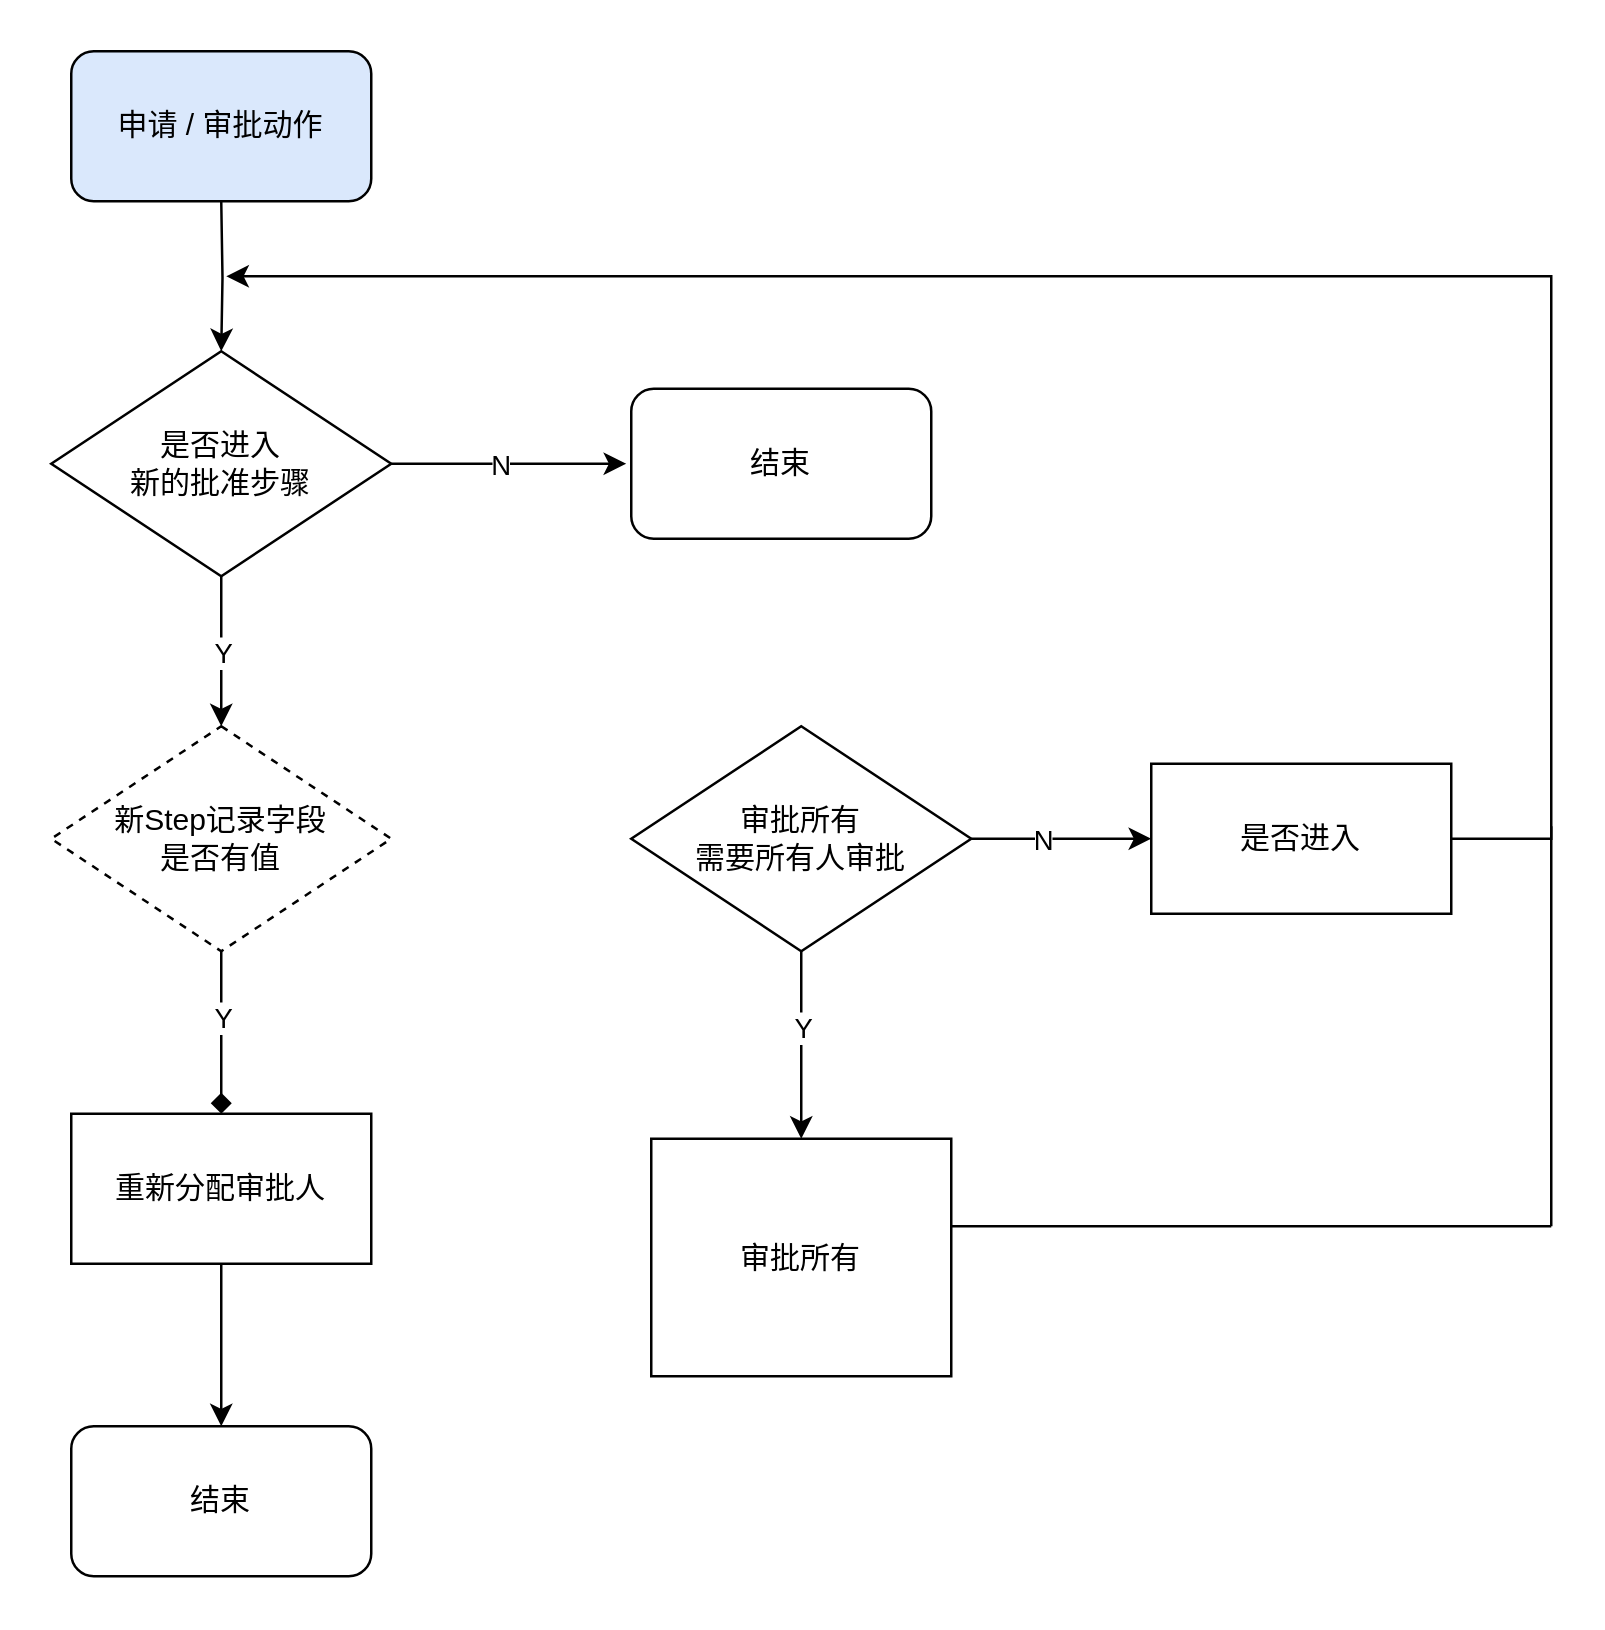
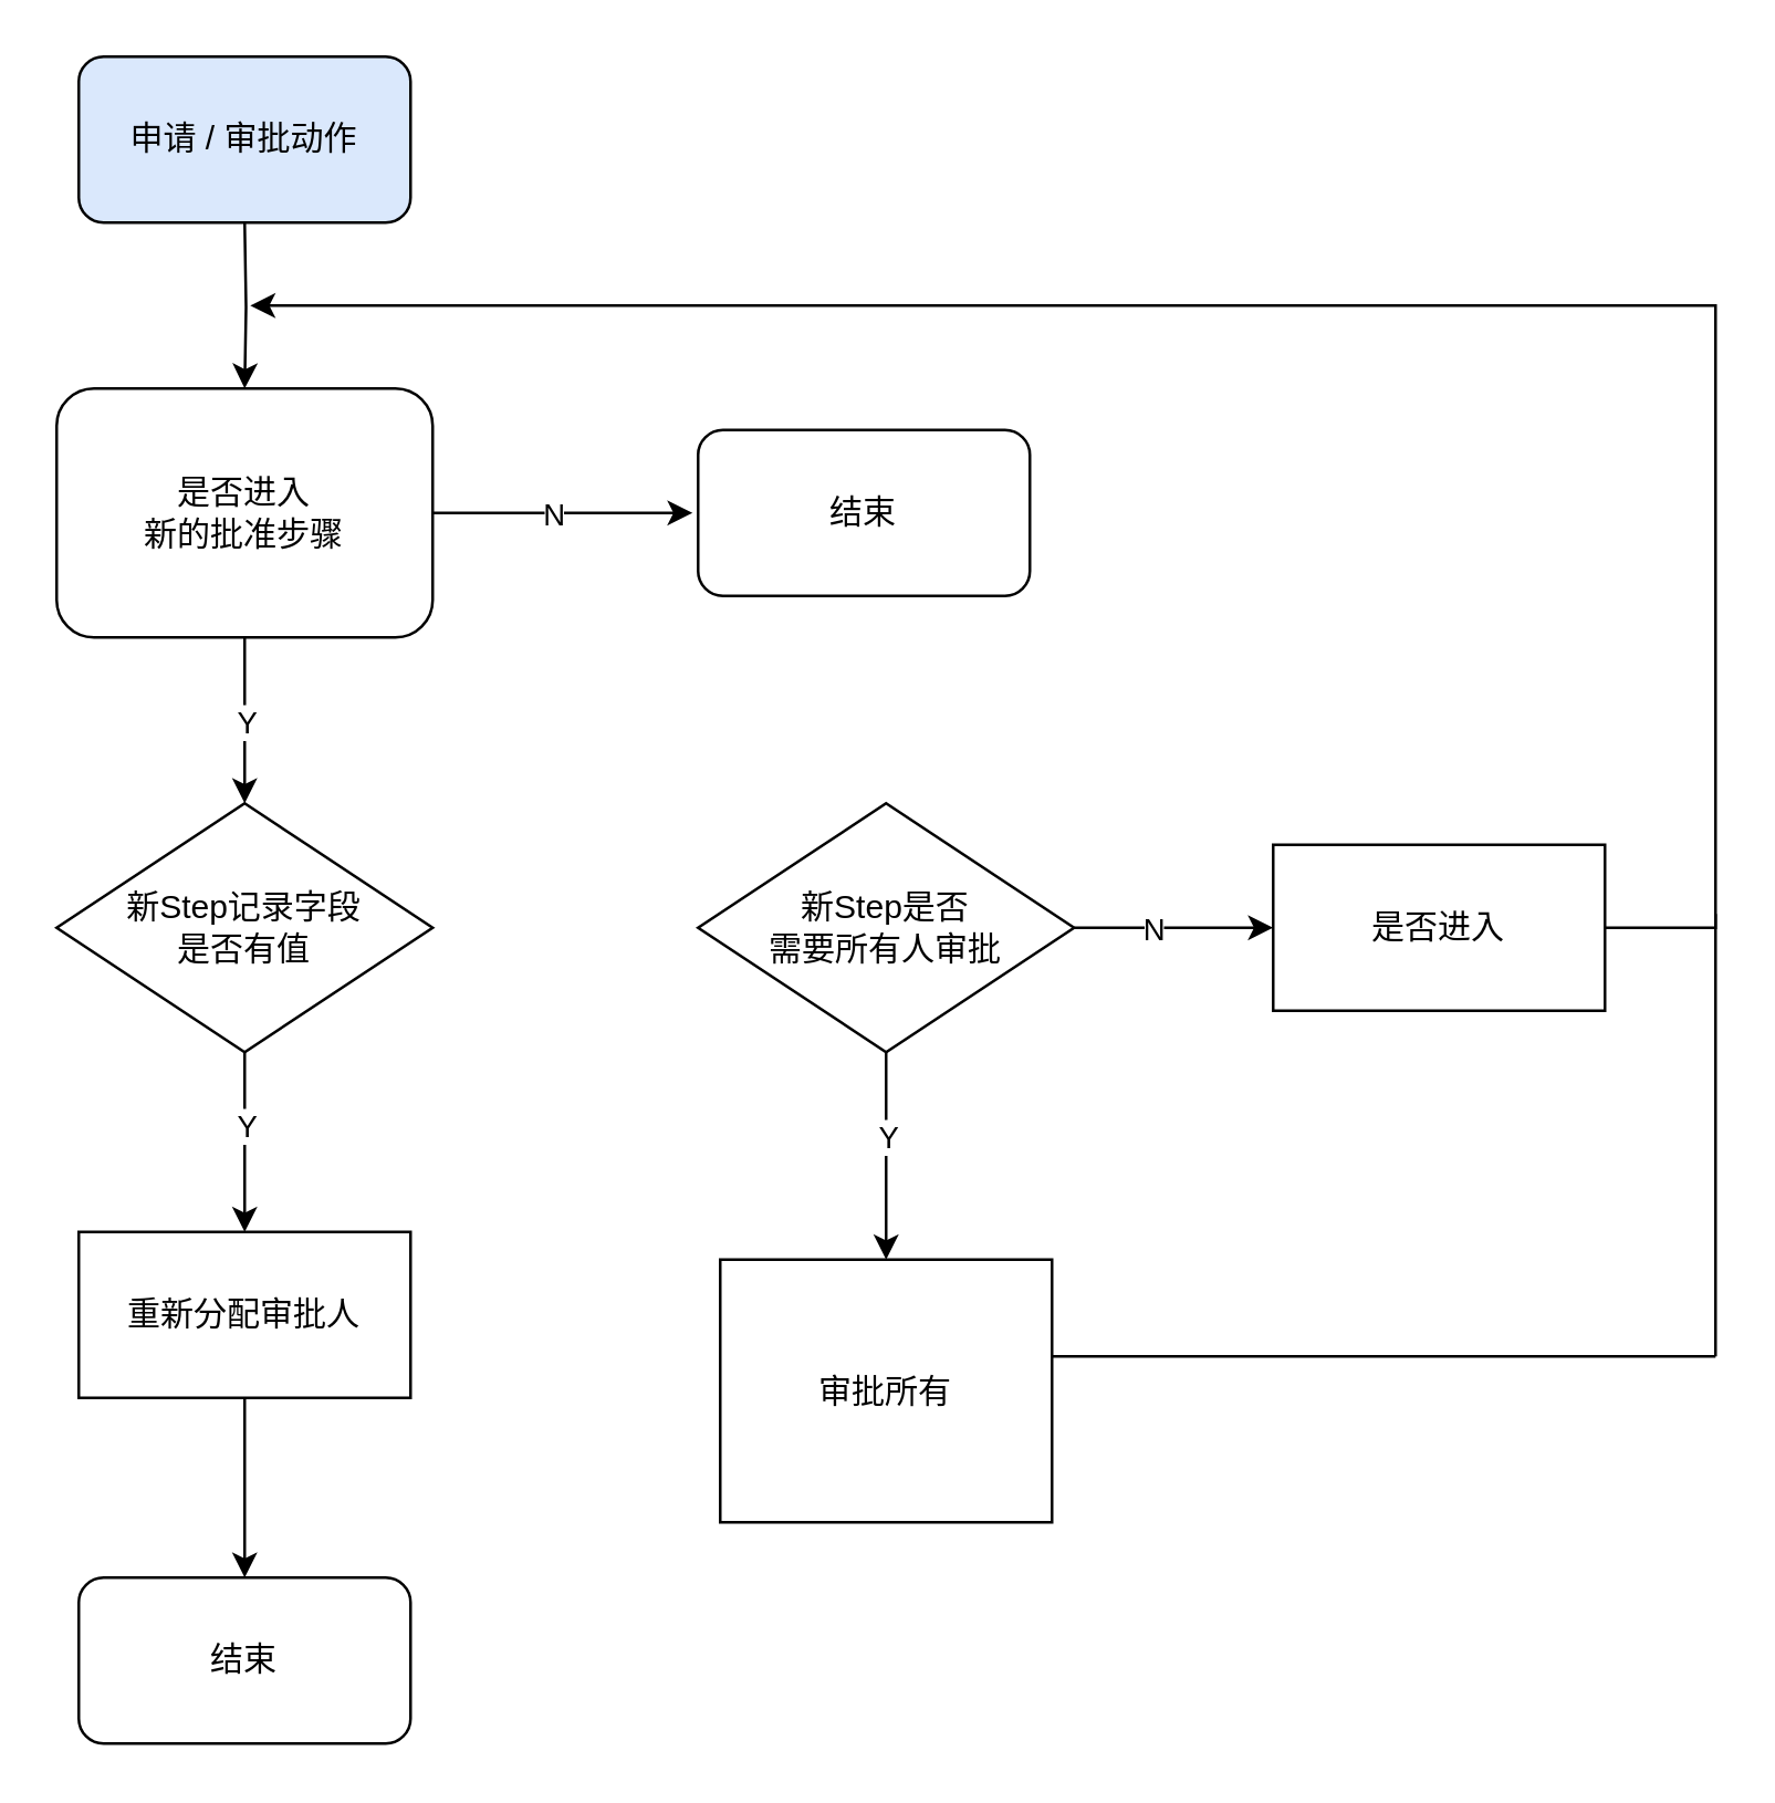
- <mxCell id="8" value="是否进入&lt;br&gt;新的批准步骤" style="rhombus;whiteSpace=wrap;html=1;" vertex="1" parent="2"><mxGeometry y="120" width="136" height="90" as="geometry" /></mxCell>
+ <mxCell id="8" value="是否进入&lt;br&gt;新的批准步骤" style="whiteSpace=wrap;html=1;rounded=1;" vertex="1" parent="2"><mxGeometry y="120" width="136" height="90" as="geometry" /></mxCell>
- <mxCell id="9" value="新Step记录字段&lt;br&gt;是否有值" style="rhombus;whiteSpace=wrap;html=1;dashed=1;" vertex="1" parent="2"><mxGeometry y="270" width="136" height="90" as="geometry" /></mxCell>
+ <mxCell id="9" value="新Step记录字段&lt;br&gt;是否有值" style="rhombus;whiteSpace=wrap;html=1;" vertex="1" parent="2"><mxGeometry y="270" width="136" height="90" as="geometry" /></mxCell>
- <mxCell id="20" value="审批所有&lt;br&gt;需要所有人审批" style="rhombus;whiteSpace=wrap;html=1;" vertex="1" parent="2"><mxGeometry x="232" y="270" width="136" height="90" as="geometry" /></mxCell>
+ <mxCell id="20" value="新Step是否&lt;br&gt;需要所有人审批" style="rhombus;whiteSpace=wrap;html=1;" vertex="1" parent="2"><mxGeometry x="232" y="270" width="136" height="90" as="geometry" /></mxCell>
- <mxCell id="10" style="edgeStyle=orthogonalEdgeStyle;rounded=0;orthogonalLoop=1;jettySize=auto;html=1;exitX=0.5;exitY=1;exitDx=0;exitDy=0;entryX=0.5;entryY=0;entryDx=0;entryDy=0;endArrow=diamond;" edge="1" parent="2" source="9" target="12"><mxGeometry relative="1" as="geometry"><mxPoint x="-238" y="470" as="sourcePoint" /></mxGeometry></mxCell>
+ <mxCell id="10" style="edgeStyle=orthogonalEdgeStyle;rounded=0;orthogonalLoop=1;jettySize=auto;html=1;exitX=0.5;exitY=1;exitDx=0;exitDy=0;entryX=0.5;entryY=0;entryDx=0;entryDy=0;" edge="1" parent="2" source="9" target="12"><mxGeometry relative="1" as="geometry"><mxPoint x="-238" y="470" as="sourcePoint" /></mxGeometry></mxCell>
